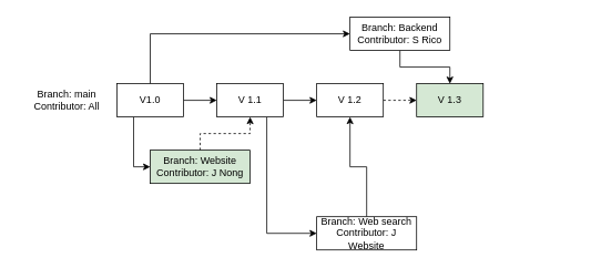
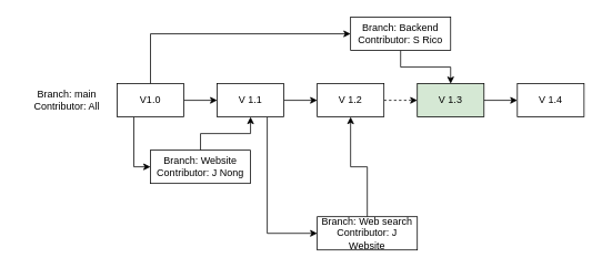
+ <mxCell id="11" style="edgeStyle=orthogonalEdgeStyle;rounded=0;orthogonalLoop=1;jettySize=auto;html=1;exitX=1;exitY=0.5;exitDx=0;exitDy=0;entryX=0;entryY=0.5;entryDx=0;entryDy=0;" edge="1" parent="1" source="12" target="13"><mxGeometry relative="1" as="geometry" /></mxCell>
+ <mxCell id="13" value="V 1.4" style="rounded=0;whiteSpace=wrap;html=1;" vertex="1" parent="1"><mxGeometry x="620" y="100" width="80" height="40" as="geometry" /></mxCell>
- <mxCell id="17" style="edgeStyle=orthogonalEdgeStyle;rounded=0;orthogonalLoop=1;jettySize=auto;html=1;exitX=0.5;exitY=0;exitDx=0;exitDy=0;entryX=0.5;entryY=1;entryDx=0;entryDy=0;dashed=1;" edge="1" parent="1" source="18" target="8"><mxGeometry relative="1" as="geometry" /></mxCell>
+ <mxCell id="17" style="edgeStyle=orthogonalEdgeStyle;rounded=0;orthogonalLoop=1;jettySize=auto;html=1;exitX=0.5;exitY=0;exitDx=0;exitDy=0;entryX=0.5;entryY=1;entryDx=0;entryDy=0;" edge="1" parent="1" source="18" target="8"><mxGeometry relative="1" as="geometry" /></mxCell>
- <mxCell id="18" value="Branch: Website&lt;br&gt;Contributor: J Nong" style="rounded=0;whiteSpace=wrap;html=1;fillColor=#d5e8d4;" vertex="1" parent="1"><mxGeometry x="180" y="180" width="120" height="40" as="geometry" /></mxCell>
+ <mxCell id="18" value="Branch: Website&lt;br&gt;Contributor: J Nong" style="rounded=0;whiteSpace=wrap;html=1;" vertex="1" parent="1"><mxGeometry x="180" y="180" width="120" height="40" as="geometry" /></mxCell>
